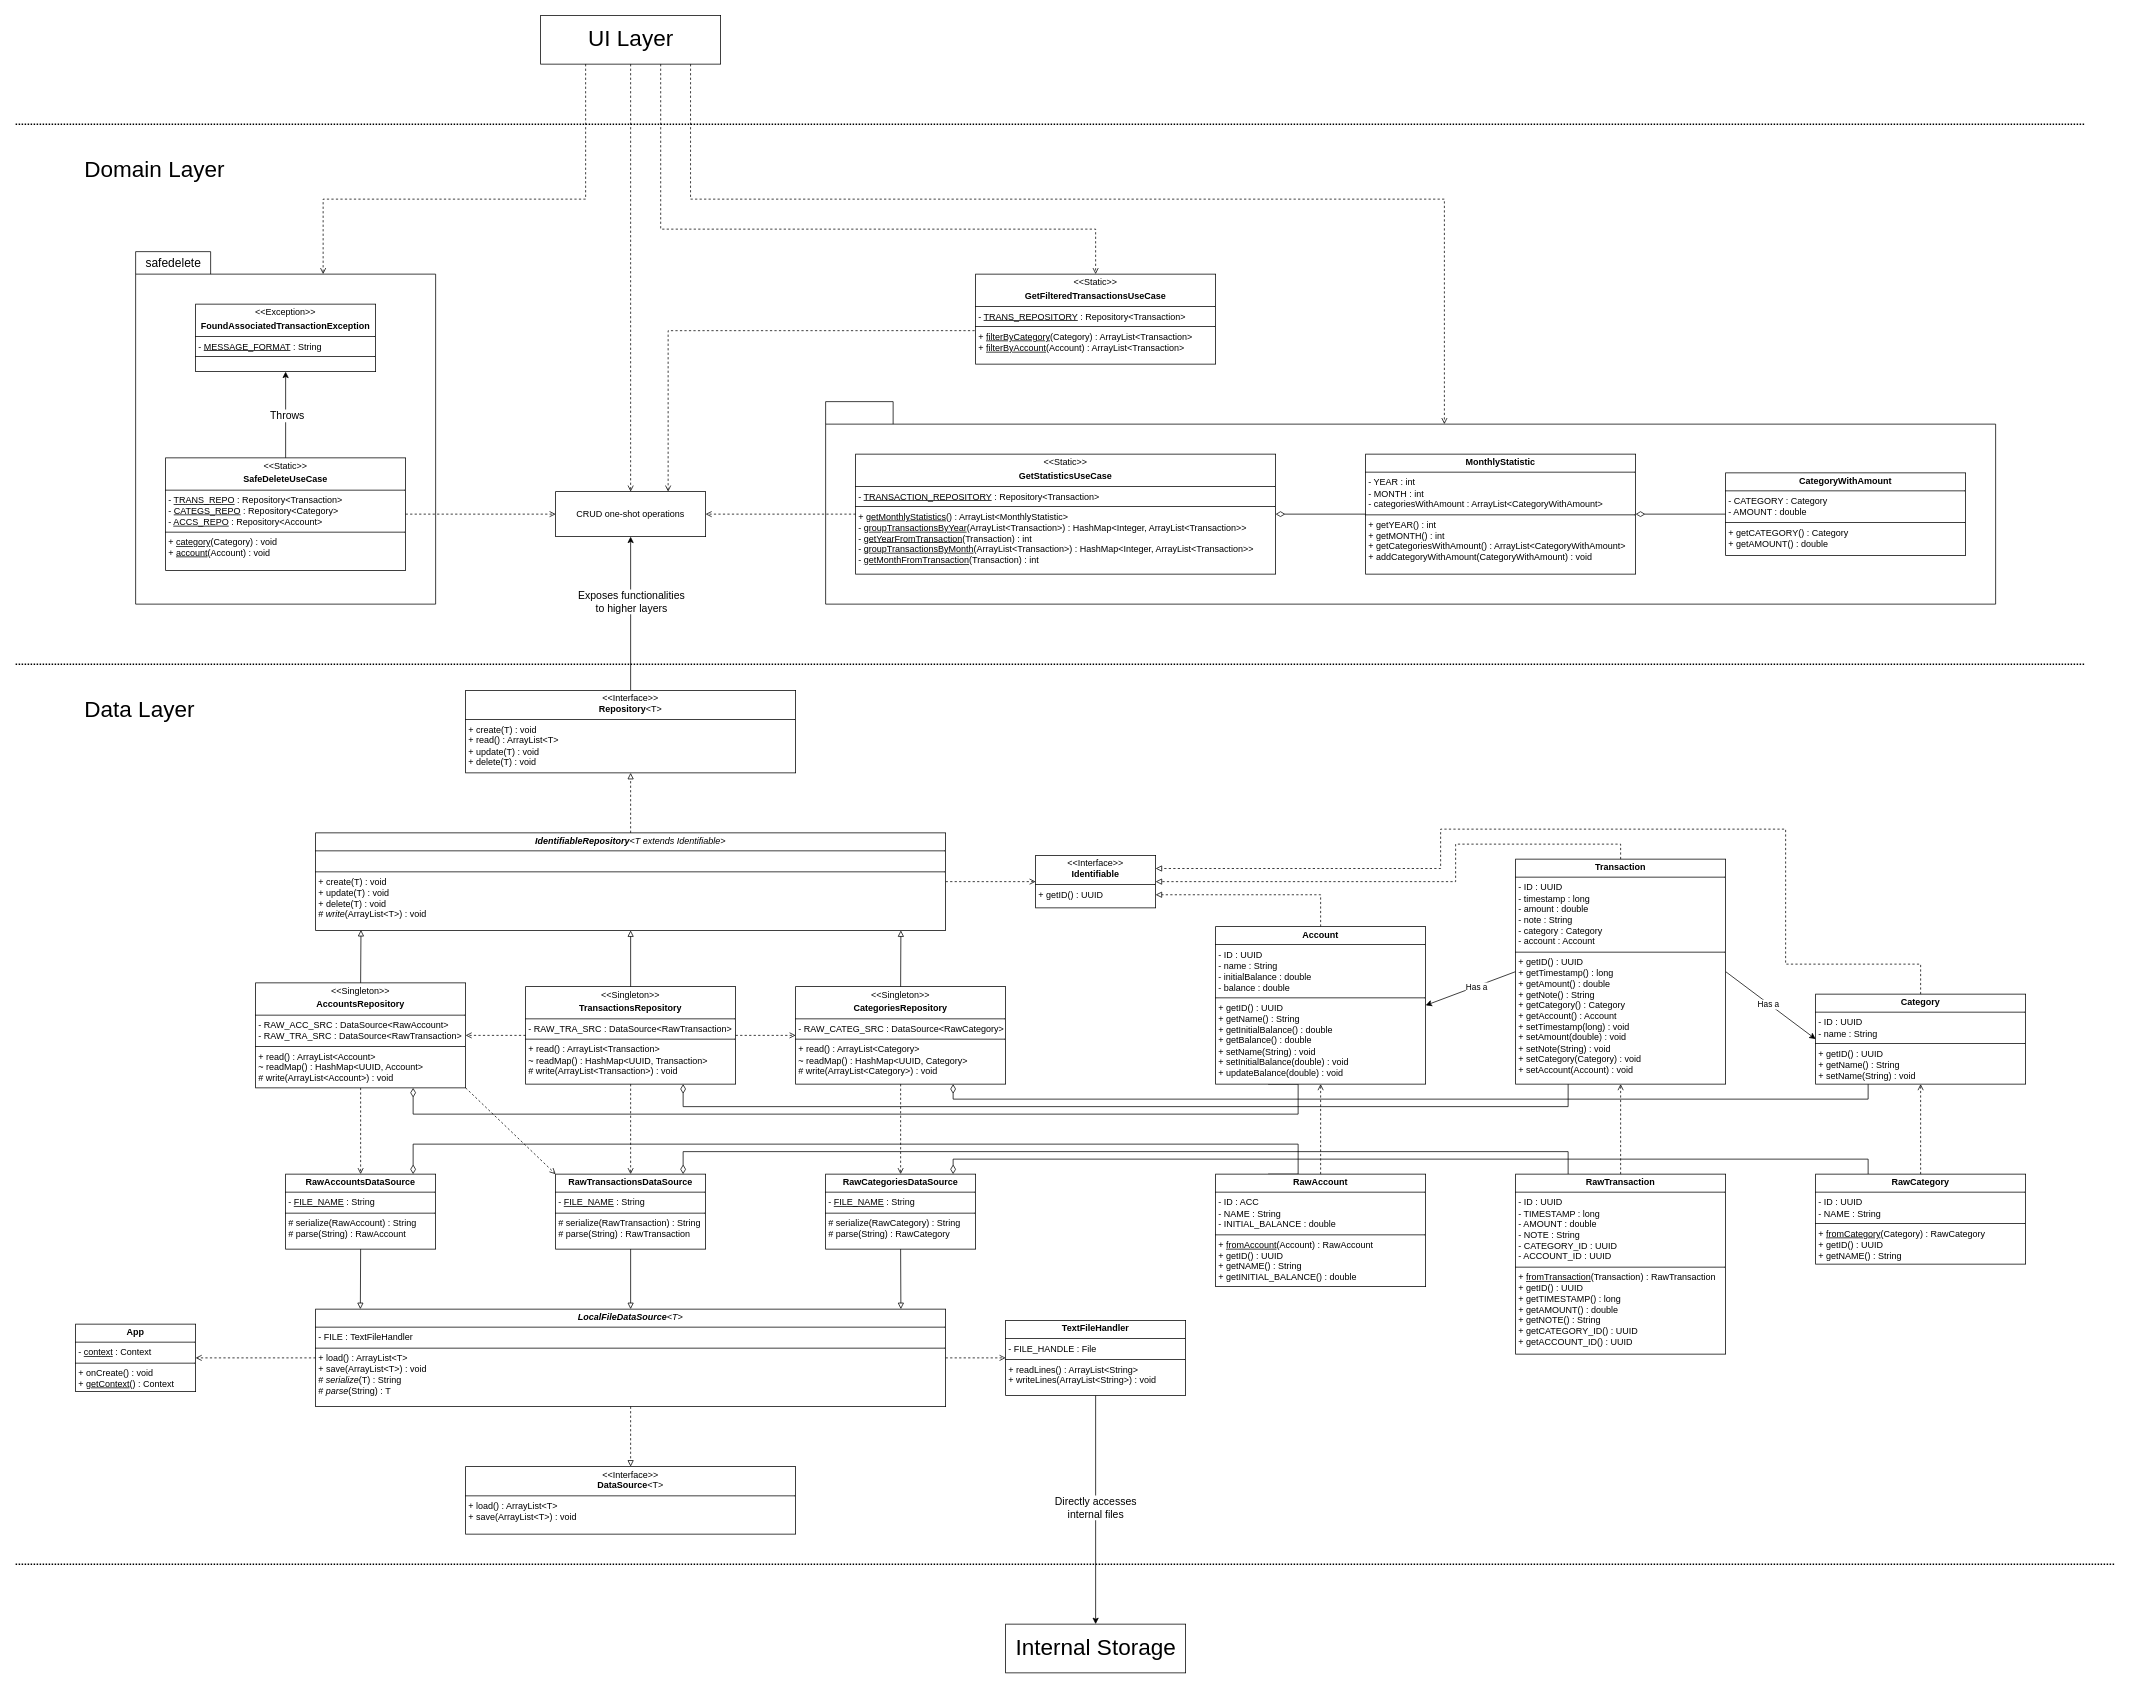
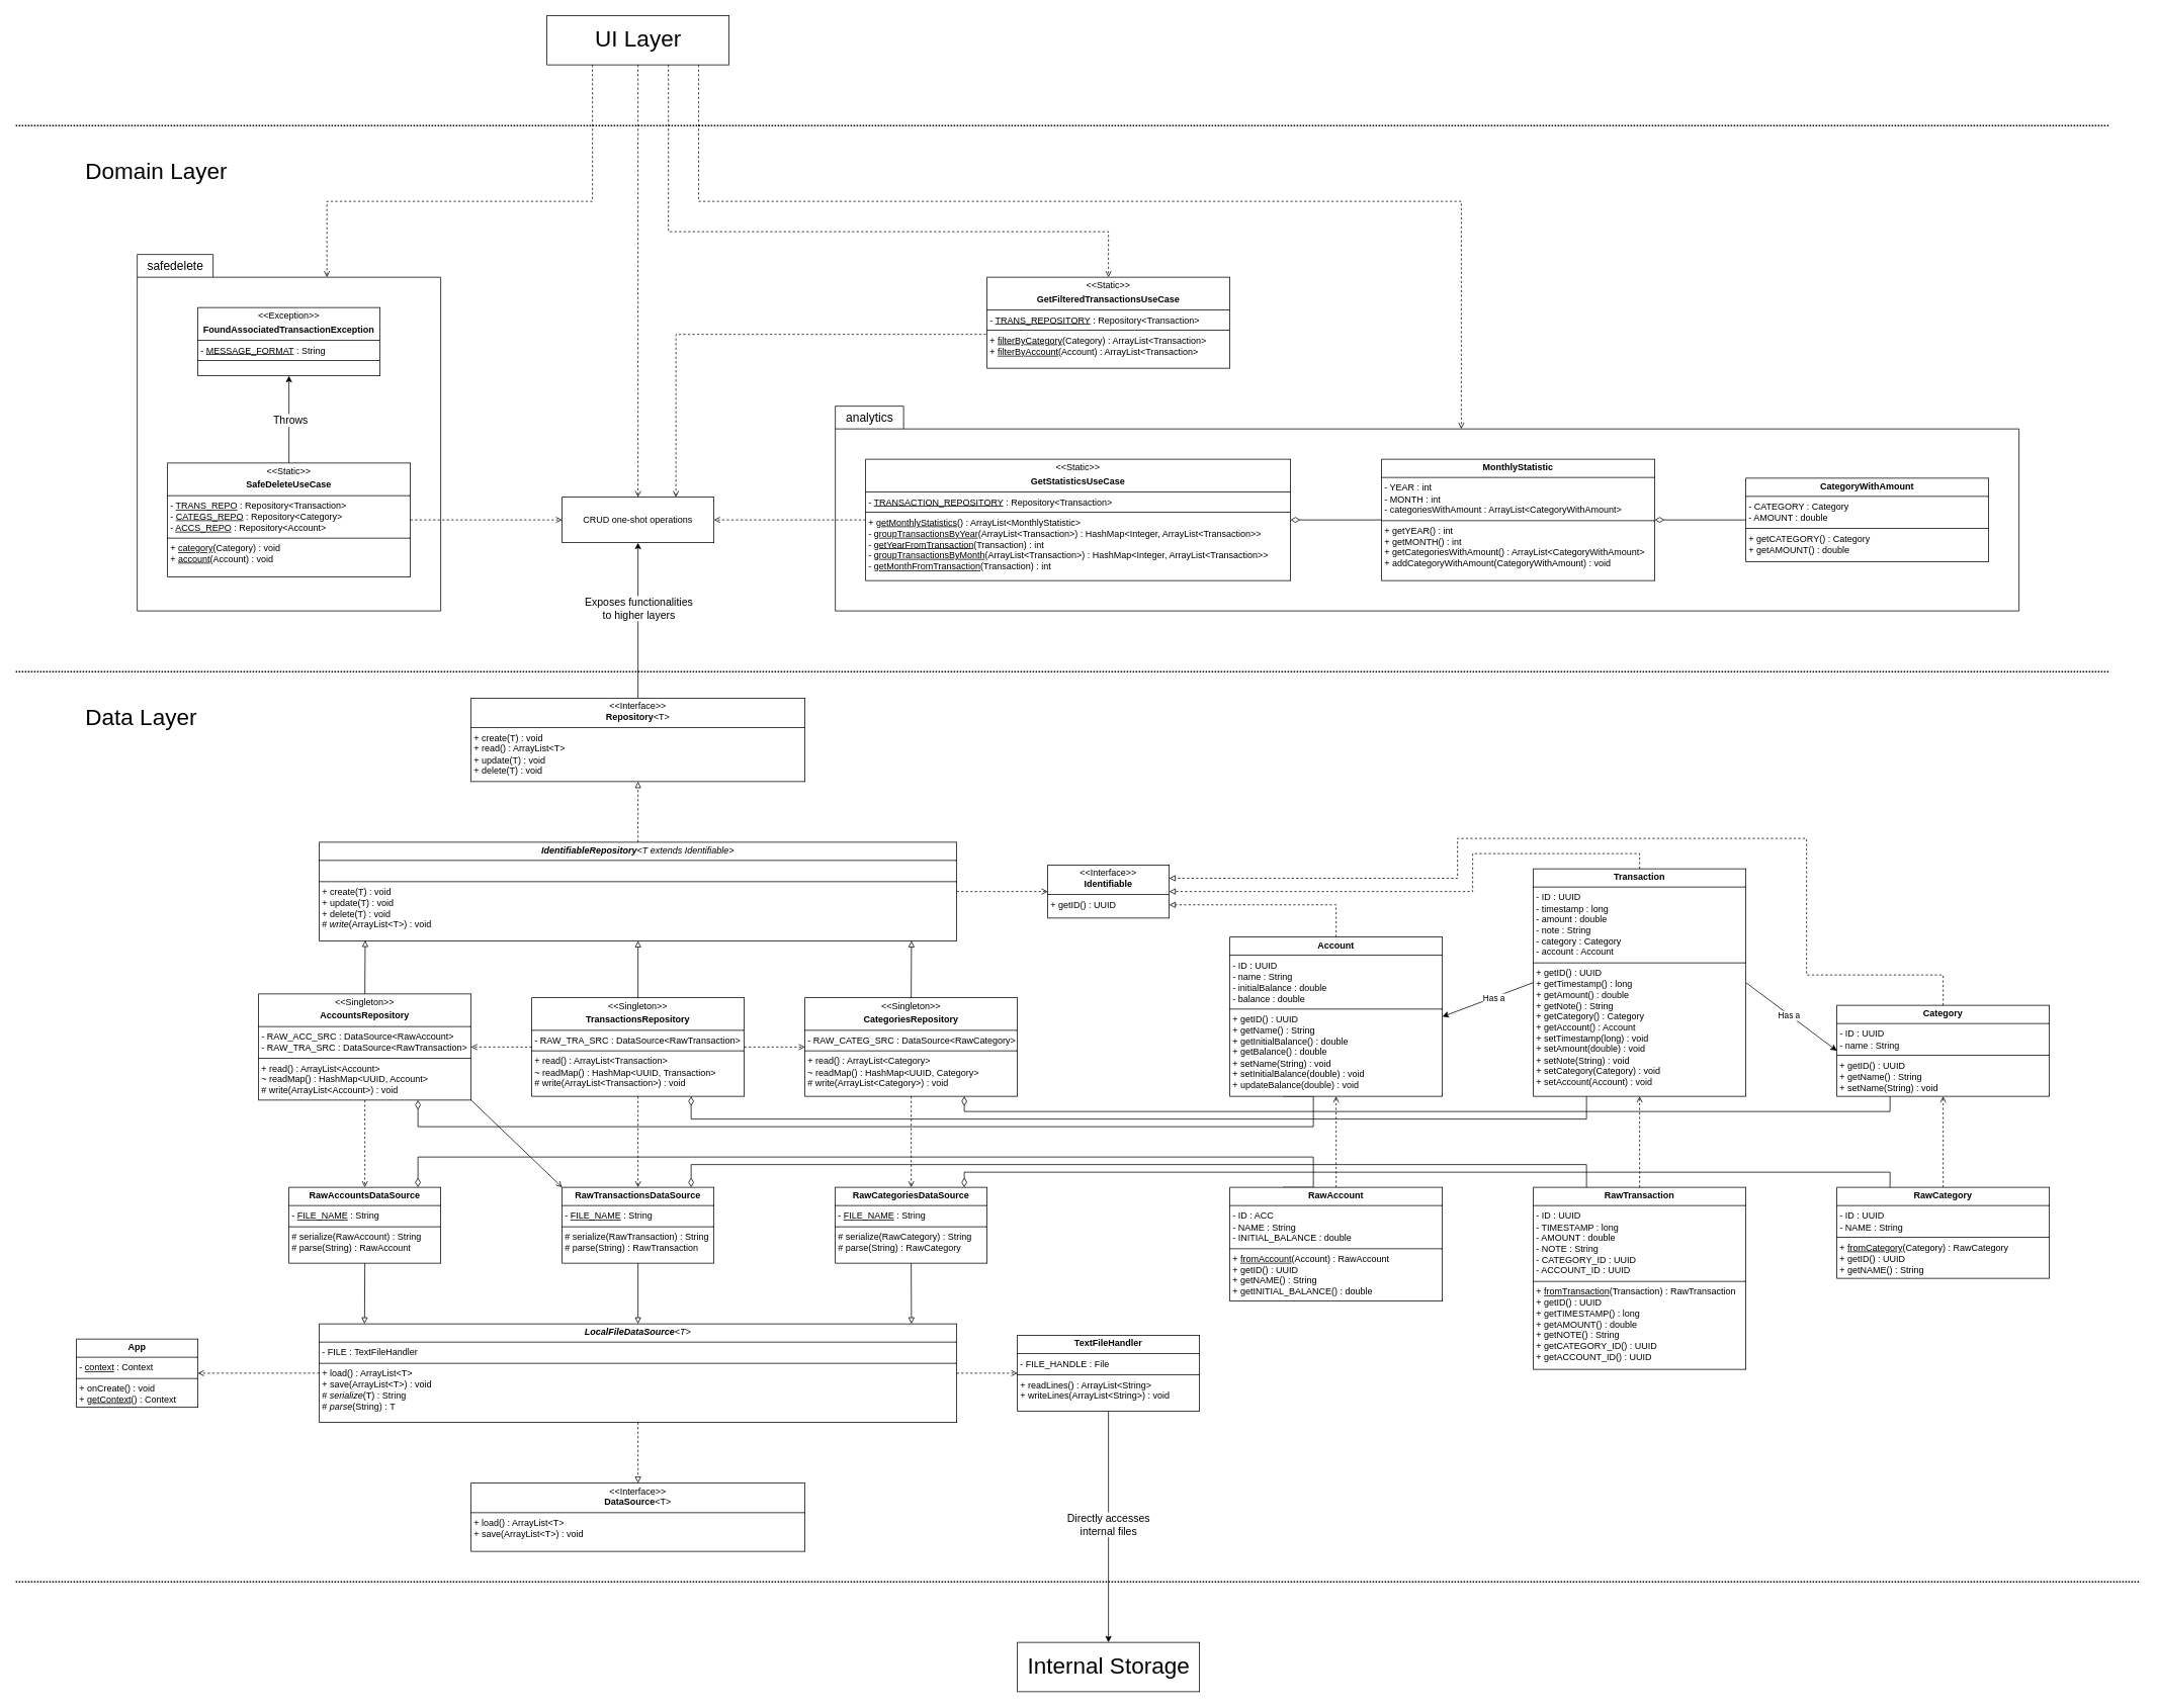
+ <mxCell id="82" value="analytics" style="text;html=1;align=center;verticalAlign=middle;resizable=0;points=[];autosize=1;strokeColor=none;fillColor=none;fontSize=16;" vertex="1" parent="1"><mxGeometry x="1100" y="535" width="90" height="30" as="geometry" /></mxCell>
- <mxCell id="20" style="rounded=0;orthogonalLoop=1;jettySize=auto;html=1;exitX=1;exitY=1;exitDx=0;exitDy=0;entryX=0;entryY=0;entryDx=0;entryDy=0;endSize=6;strokeWidth=1;endArrow=open;endFill=0;dashed=1;labelBackgroundColor=none;" parent="1" source="10" target="35" edge="1"><mxGeometry relative="1" as="geometry"><mxPoint x="640" y="1475" as="sourcePoint" /><mxPoint x="720" y="1555" as="targetPoint" /></mxGeometry></mxCell>
+ <mxCell id="20" style="rounded=0;orthogonalLoop=1;jettySize=auto;html=1;exitX=1;exitY=1;exitDx=0;exitDy=0;entryX=0;entryY=0;entryDx=0;entryDy=0;endSize=6;strokeWidth=1;endArrow=open;endFill=0;dashed=0;labelBackgroundColor=none;" parent="1" source="10" target="35" edge="1"><mxGeometry relative="1" as="geometry"><mxPoint x="640" y="1475" as="sourcePoint" /><mxPoint x="720" y="1555" as="targetPoint" /></mxGeometry></mxCell>
